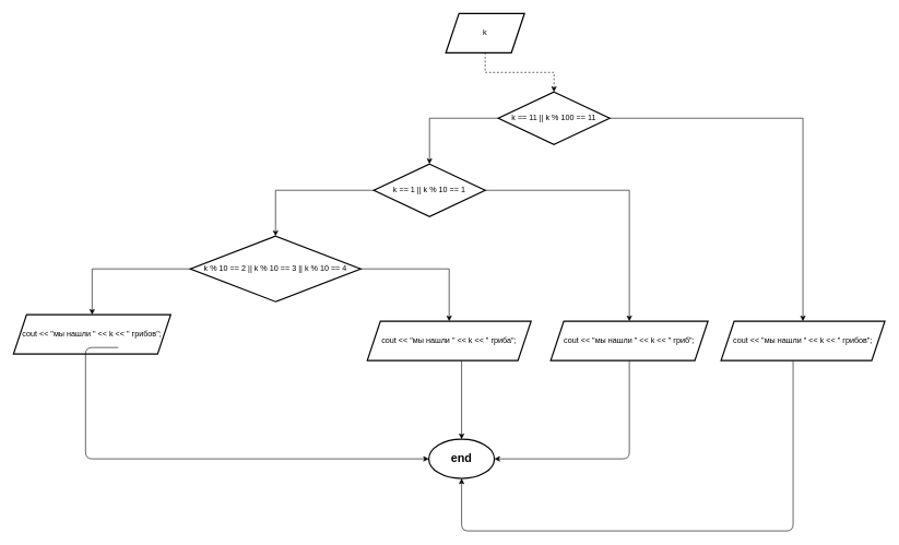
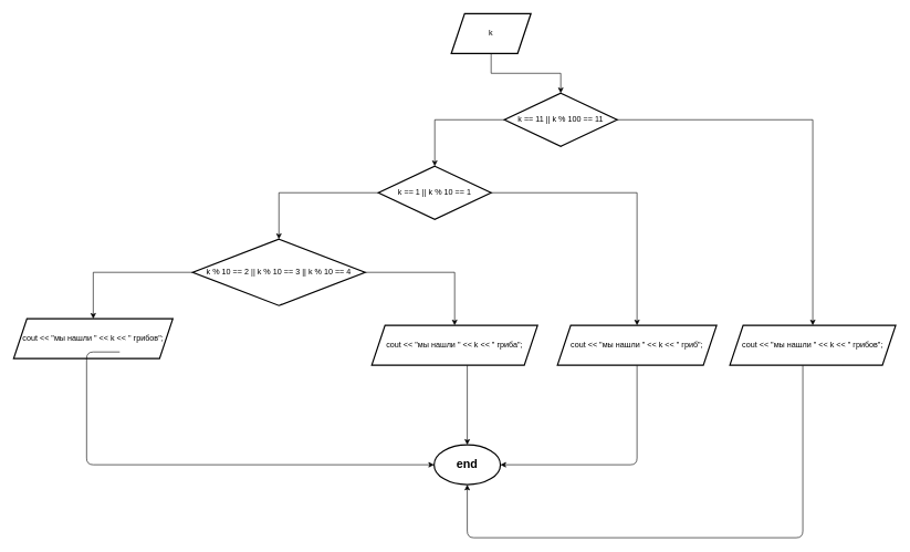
- <mxCell id="5" value="" style="edgeStyle=orthogonalEdgeStyle;rounded=0;orthogonalLoop=1;jettySize=auto;html=1;dashed=1;" edge="1" parent="1" source="6" target="9"><mxGeometry relative="1" as="geometry" /></mxCell>
+ <mxCell id="5" value="" style="edgeStyle=orthogonalEdgeStyle;rounded=0;orthogonalLoop=1;jettySize=auto;html=1;" edge="1" parent="1" source="6" target="9"><mxGeometry relative="1" as="geometry" /></mxCell>
